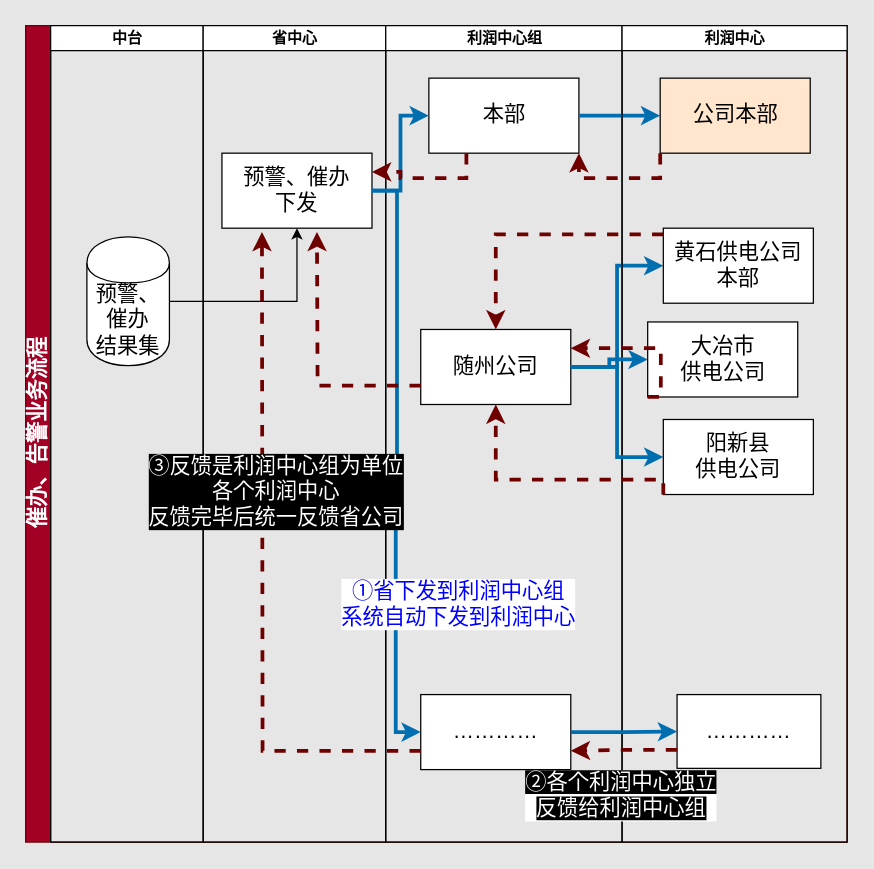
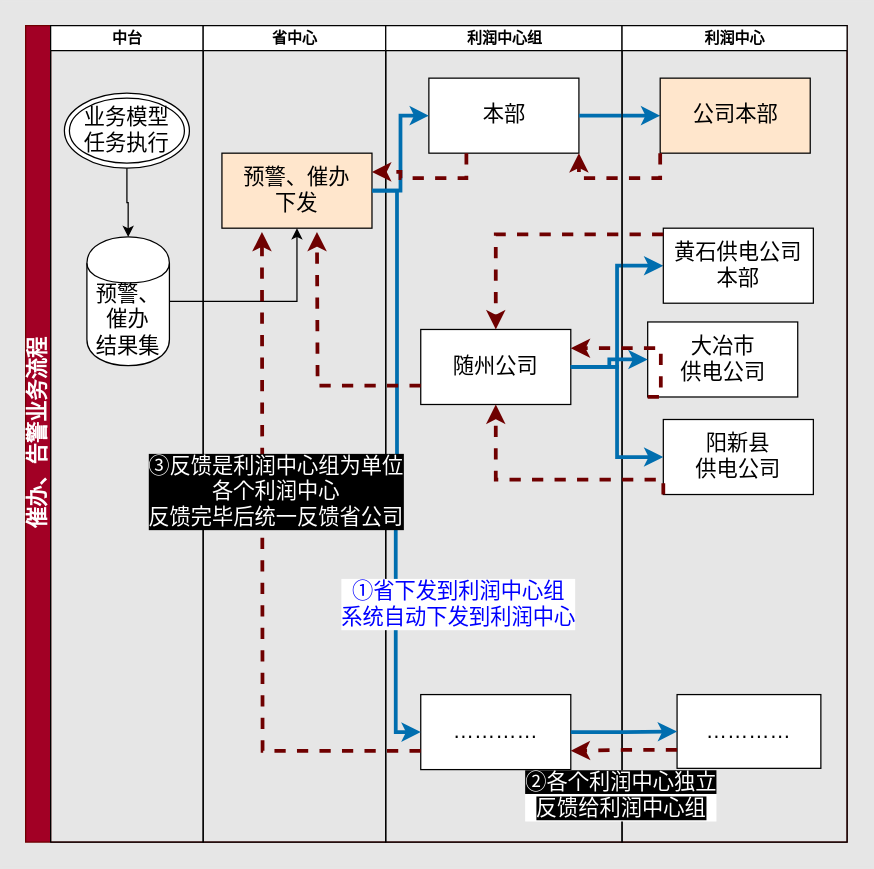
+ <mxCell id="4" value="业务模型&lt;br&gt;任务执行" style="ellipse;shape=doubleEllipse;whiteSpace=wrap;html=1;fontSize=17;" vertex="1" parent="3"><mxGeometry x="11" y="54" width="100" height="60" as="geometry" /></mxCell>
- <mxCell id="8" value="预警、催办&lt;br&gt;下发" style="whiteSpace=wrap;html=1;fontSize=17;" vertex="1" parent="7"><mxGeometry x="15" y="102" width="120" height="60" as="geometry" /></mxCell>
+ <mxCell id="8" value="预警、催办&lt;br&gt;下发" style="whiteSpace=wrap;html=1;fontSize=17;fillColor=#ffe6cc;" vertex="1" parent="7"><mxGeometry x="15" y="102" width="120" height="60" as="geometry" /></mxCell>
+ <mxCell id="6" value="" style="edgeStyle=orthogonalEdgeStyle;rounded=0;orthogonalLoop=1;jettySize=auto;html=1;fontSize=17;" edge="1" parent="3" source="4" target="5"><mxGeometry relative="1" as="geometry" /></mxCell>
